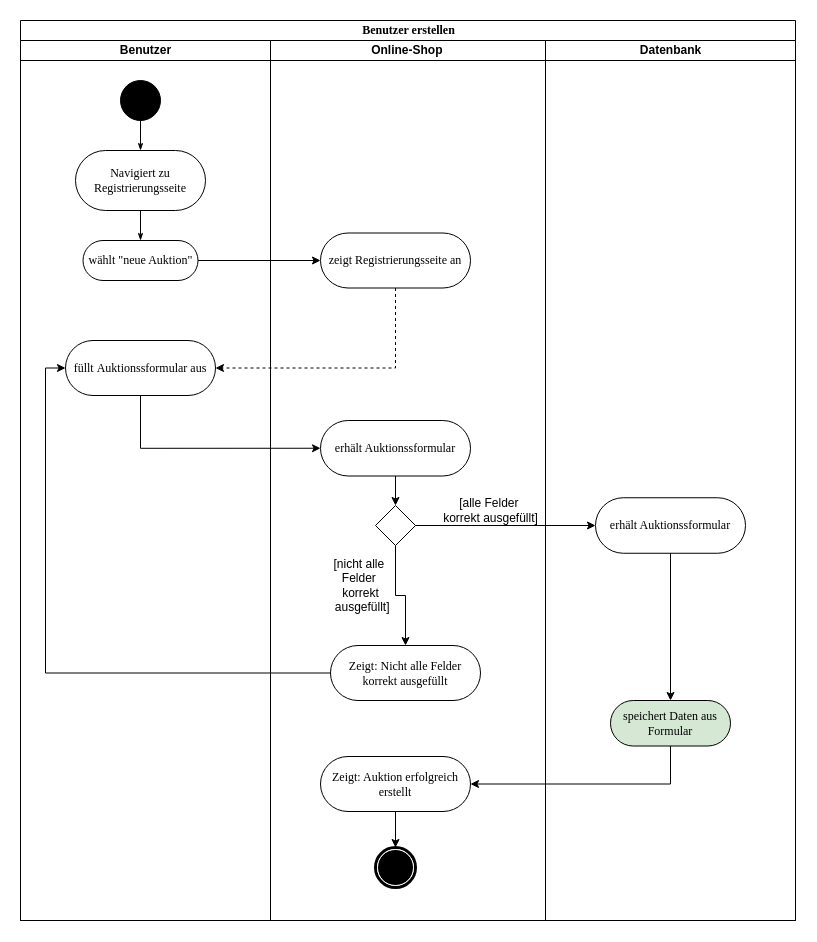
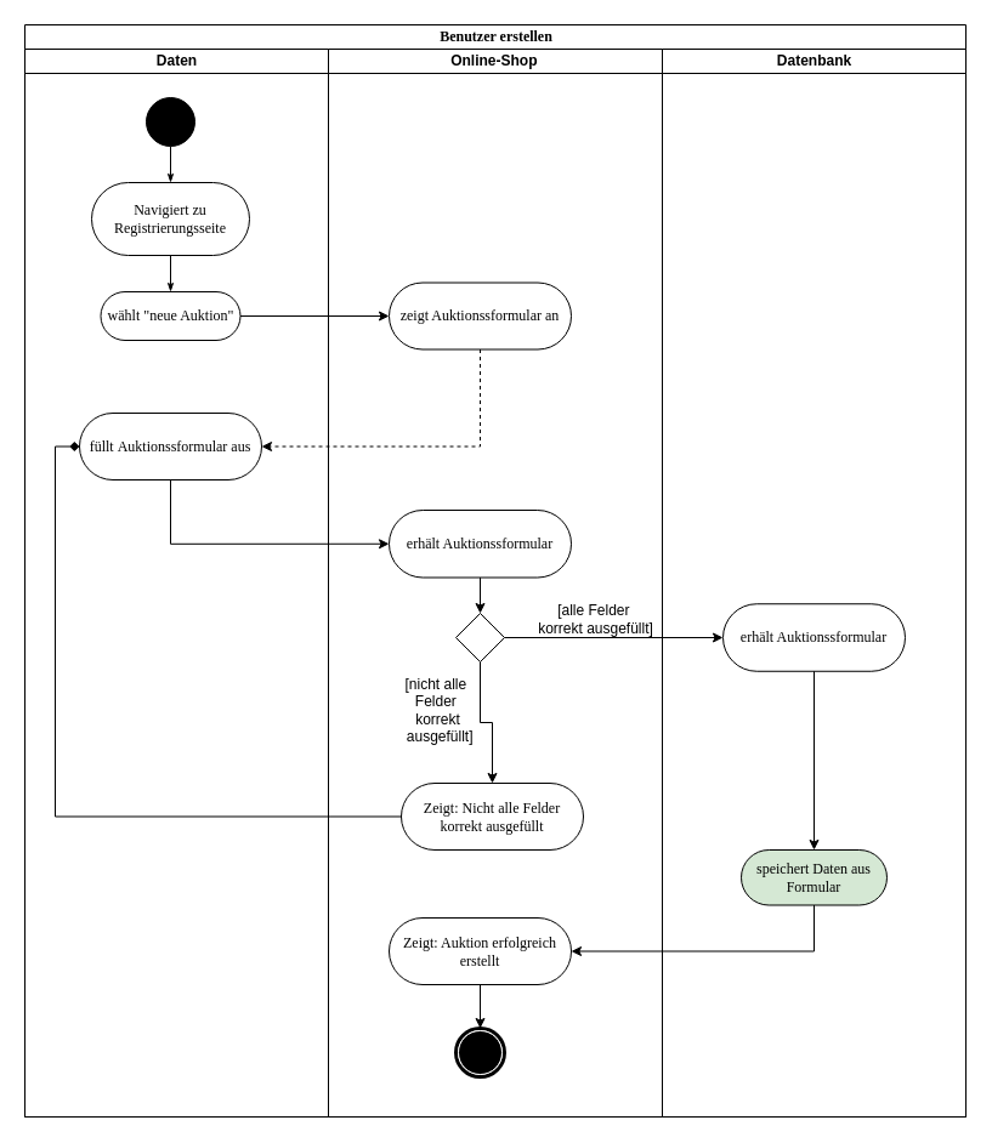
- <mxCell id="3" value="Benutzer" style="swimlane;html=1;startSize=20;" parent="2" vertex="1"><mxGeometry y="20" width="250" height="880" as="geometry" /></mxCell>
+ <mxCell id="3" value="Daten" style="swimlane;html=1;startSize=20;" parent="2" vertex="1"><mxGeometry y="20" width="250" height="880" as="geometry" /></mxCell>
- <mxCell id="11" value="zeigt Registrierungsseite an" style="rounded=1;whiteSpace=wrap;html=1;shadow=0;comic=0;labelBackgroundColor=none;strokeWidth=1;fontFamily=Verdana;fontSize=12;align=center;arcSize=50;" parent="10" vertex="1"><mxGeometry x="50" y="192.5" width="150" height="55" as="geometry" /></mxCell>
+ <mxCell id="11" value="zeigt Auktionssformular an" style="rounded=1;whiteSpace=wrap;html=1;shadow=0;comic=0;labelBackgroundColor=none;strokeWidth=1;fontFamily=Verdana;fontSize=12;align=center;arcSize=50;" parent="10" vertex="1"><mxGeometry x="50" y="192.5" width="150" height="55" as="geometry" /></mxCell>
- <mxCell id="30" style="edgeStyle=orthogonalEdgeStyle;rounded=0;orthogonalLoop=1;jettySize=auto;html=1;entryX=0;entryY=0.5;entryDx=0;entryDy=0;" parent="2" source="18" target="9" edge="1"><mxGeometry relative="1" as="geometry" /></mxCell>
+ <mxCell id="30" style="edgeStyle=orthogonalEdgeStyle;rounded=0;orthogonalLoop=1;jettySize=auto;html=1;entryX=0;entryY=0.5;entryDx=0;entryDy=0;endArrow=diamond;" parent="2" source="18" target="9" edge="1"><mxGeometry relative="1" as="geometry" /></mxCell>
